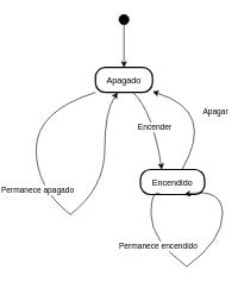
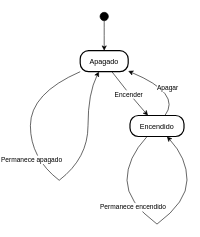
- <mxCell id="3" value="Apagado" style="rounded=1;arcSize=40;strokeWidth=2" vertex="1" parent="1"><mxGeometry x="103" y="94" width="80" height="35" as="geometry" /></mxCell>
+ <mxCell id="3" value="Apagado" style="rounded=1;arcSize=40;strokeWidth=2" vertex="1" parent="1"><mxGeometry x="103" y="84" width="80" height="35" as="geometry" /></mxCell>
- <mxCell id="4" value="Encendido" style="rounded=1;arcSize=40;strokeWidth=2" vertex="1" parent="1"><mxGeometry x="166" y="237" width="90" height="35" as="geometry" /></mxCell>
+ <mxCell id="4" value="Encendido" style="rounded=1;arcSize=40;strokeWidth=2" vertex="1" parent="1"><mxGeometry x="186" y="192" width="90" height="35" as="geometry" /></mxCell>
